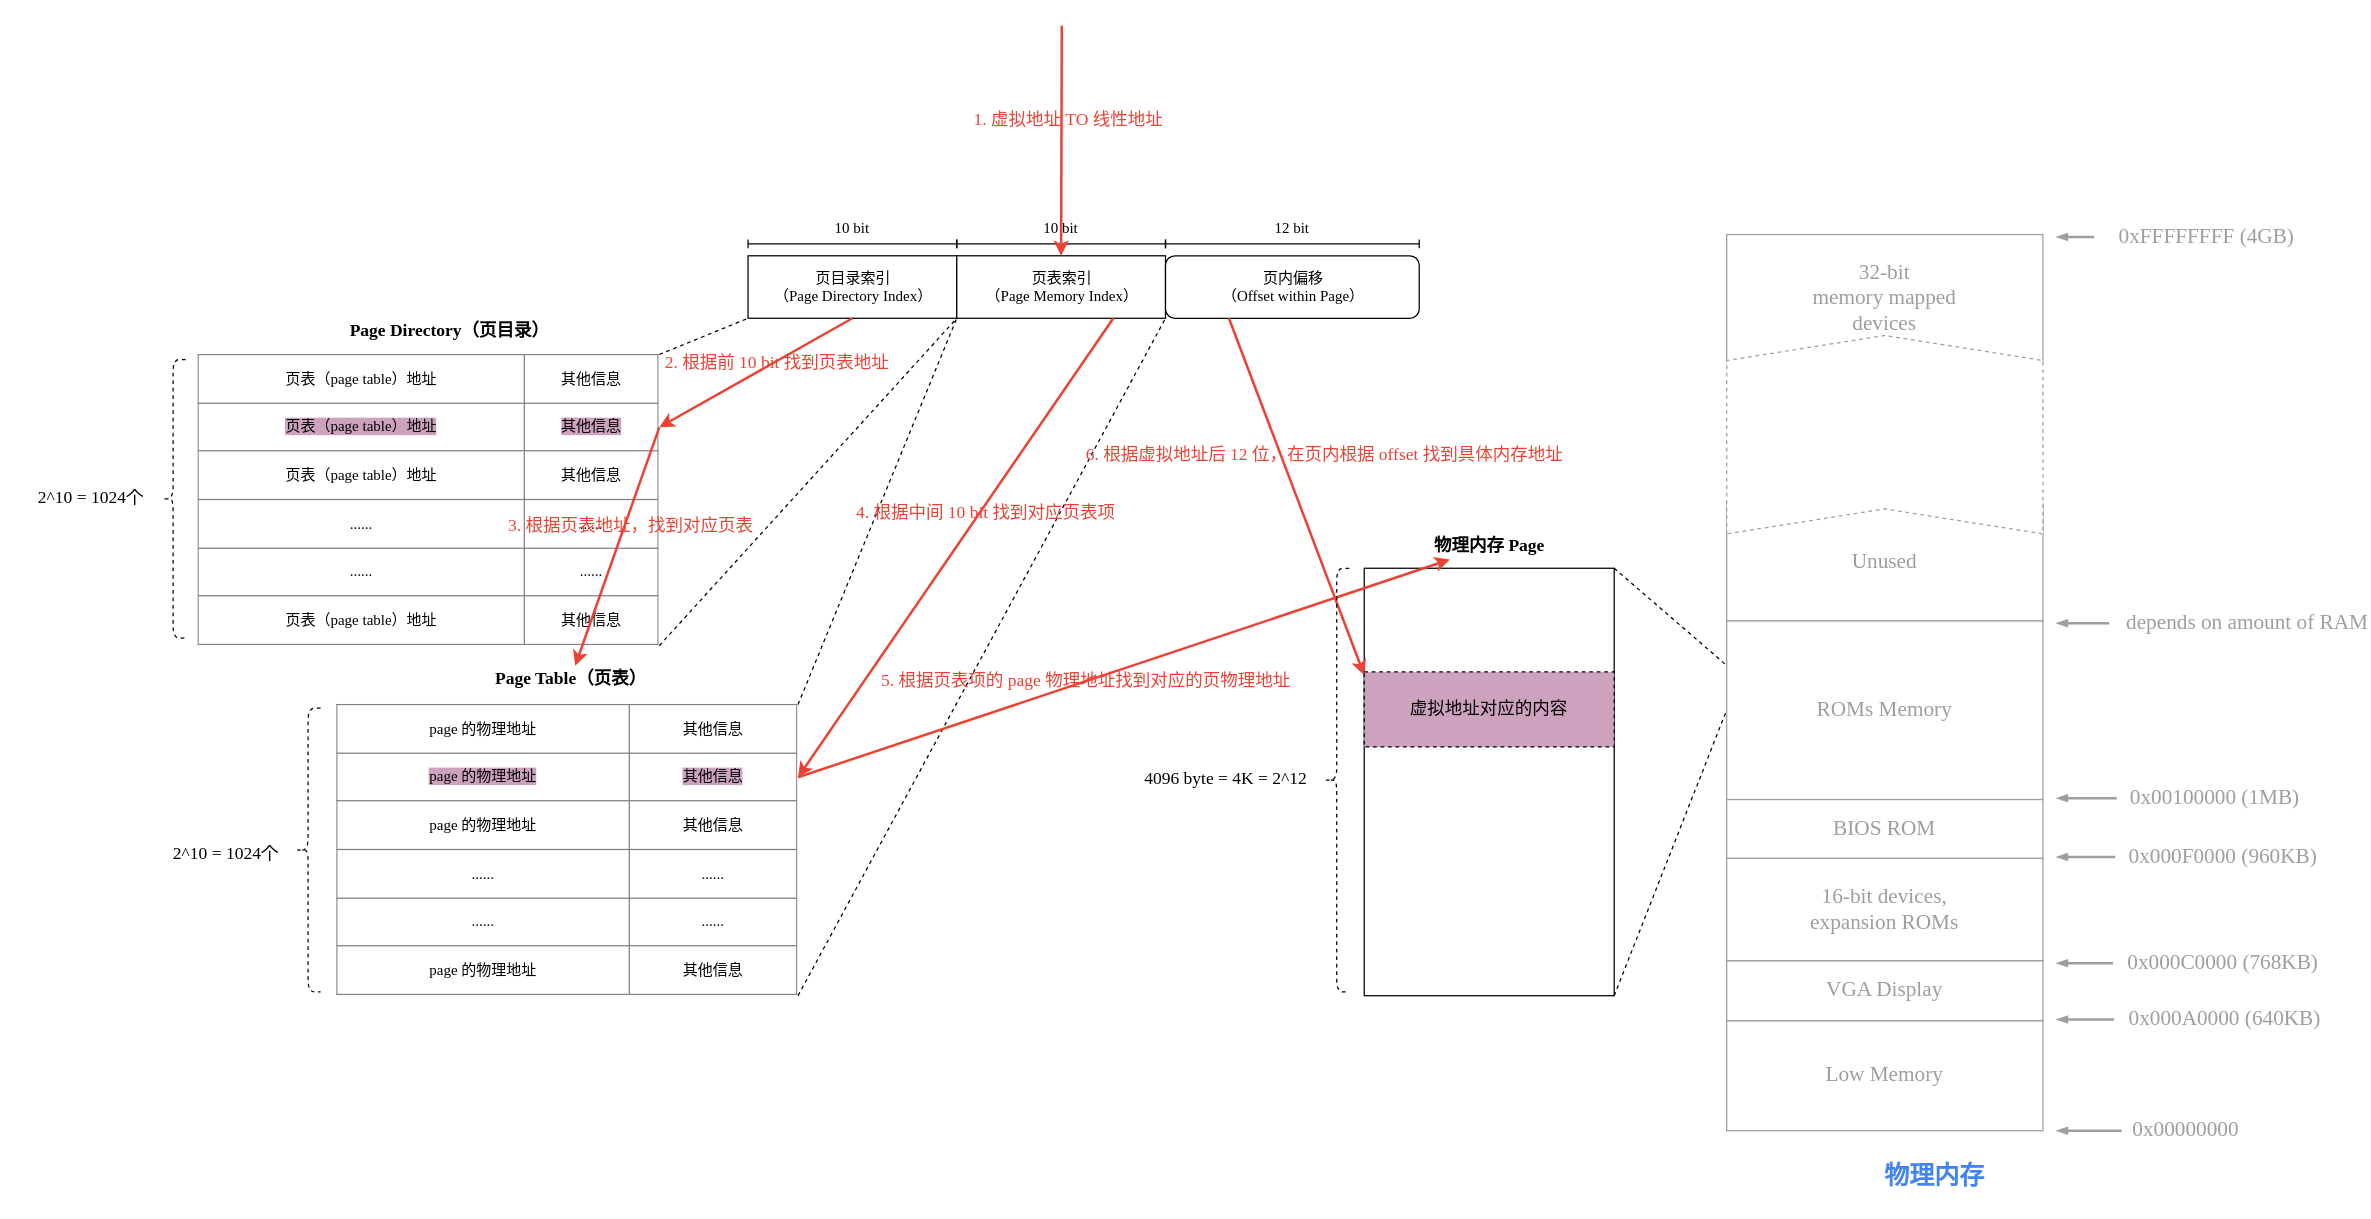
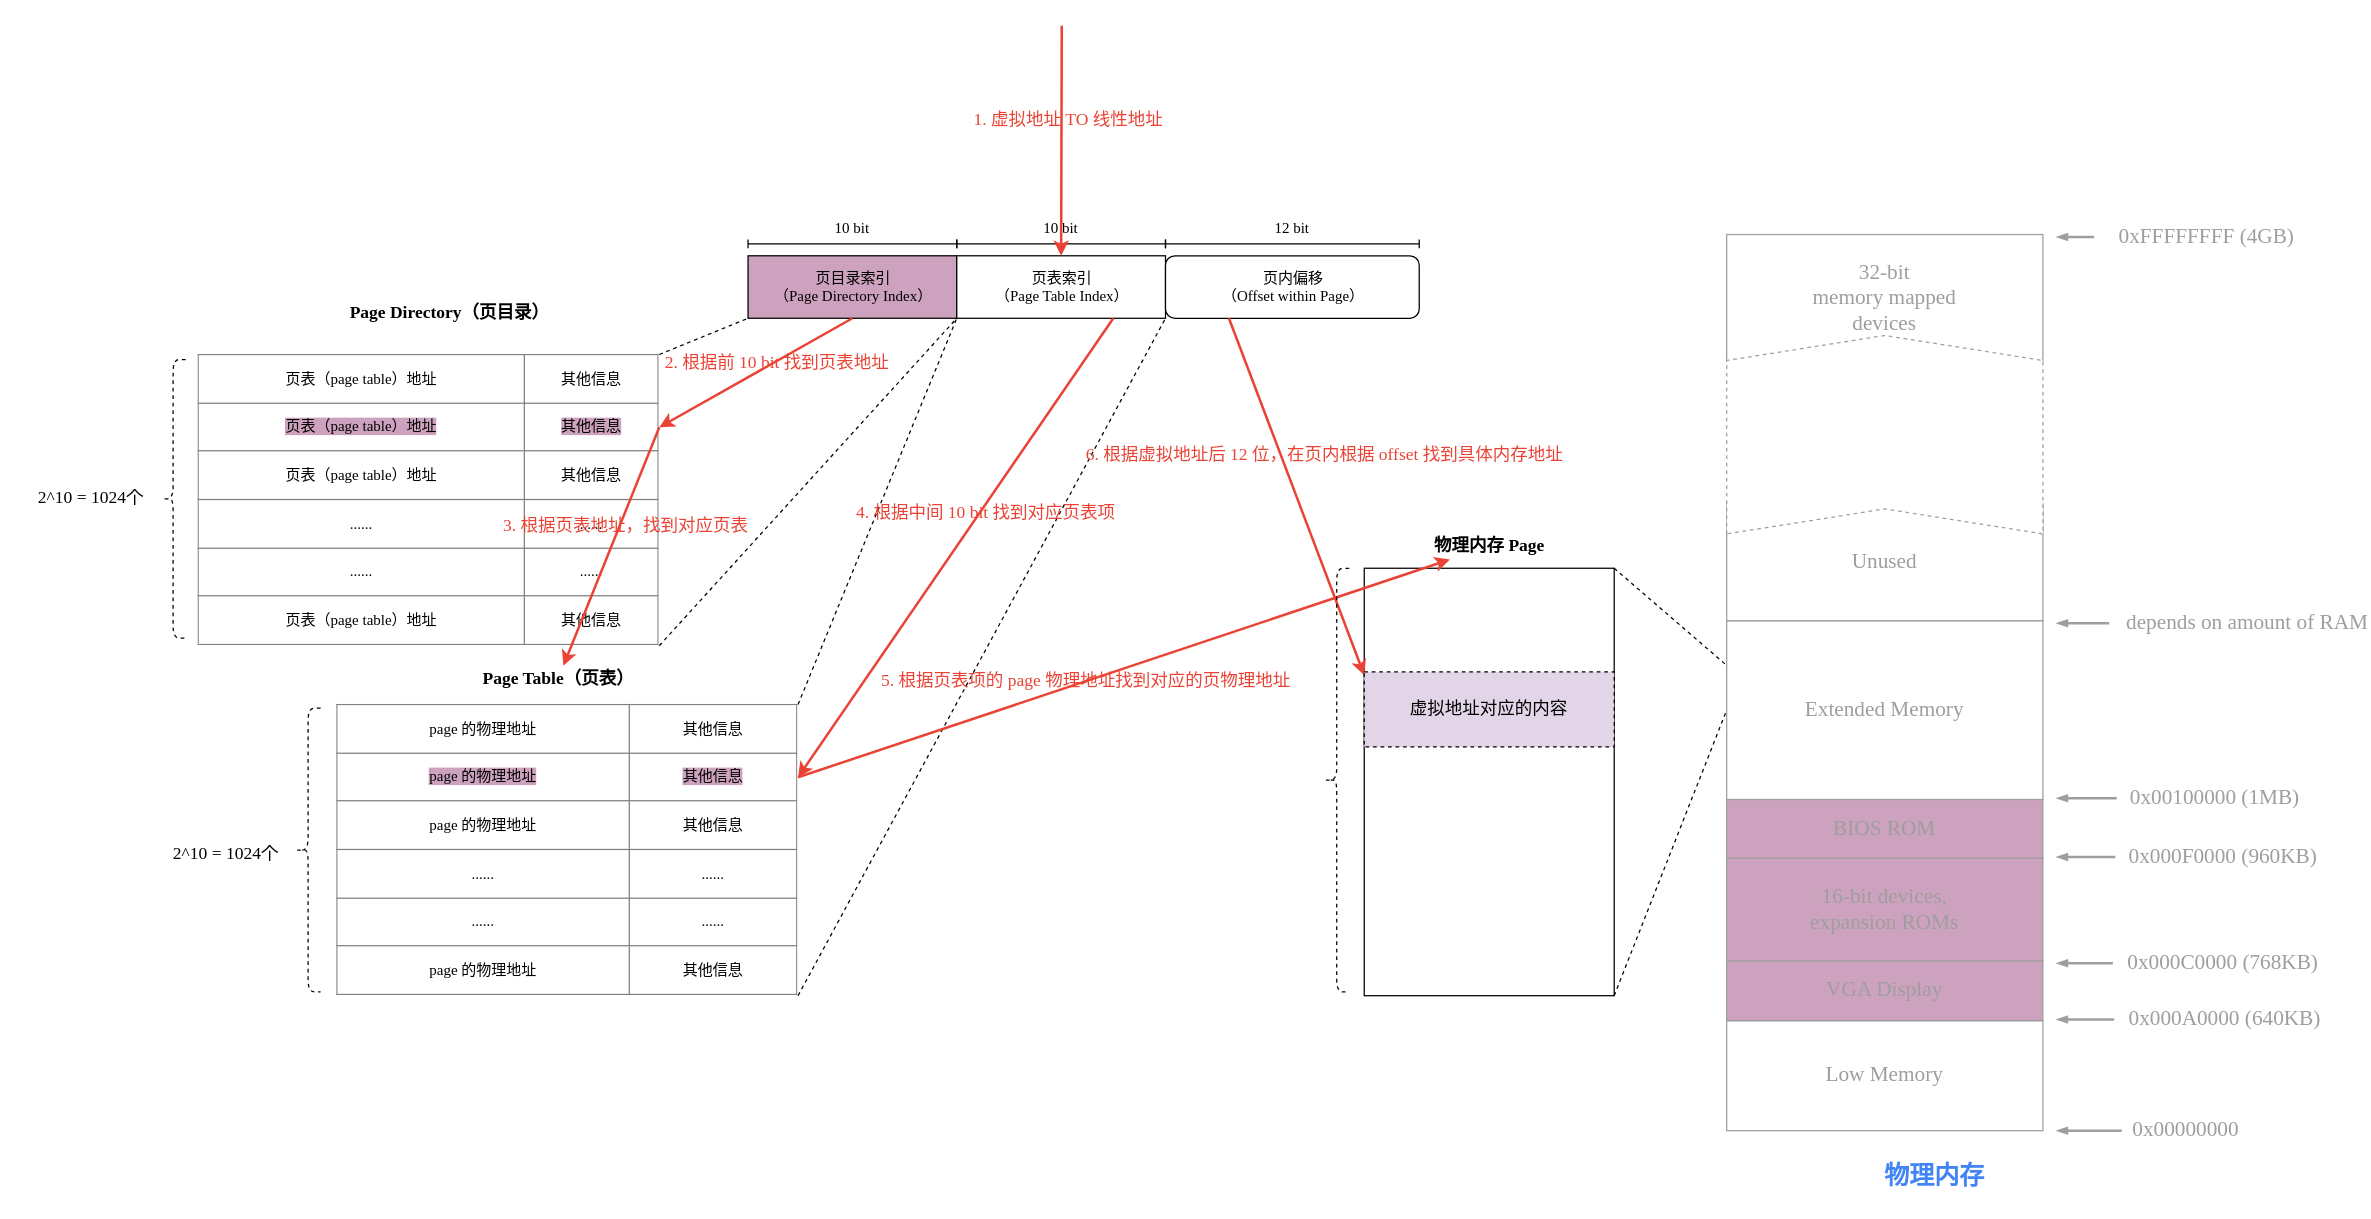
- <mxCell id="2" value="页目录索引&lt;br&gt;（Page Directory Index）" style="rounded=0;fontFamily=Comic Sans MS;align=center;html=1;" vertex="1" parent="1"><mxGeometry x="598" y="204" width="167" height="50" as="geometry" /></mxCell>
+ <mxCell id="2" value="页目录索引&lt;br&gt;（Page Directory Index）" style="rounded=0;fontFamily=Comic Sans MS;align=center;html=1;fillColor=#cda2be;" vertex="1" parent="1"><mxGeometry x="598" y="204" width="167" height="50" as="geometry" /></mxCell>
- <mxCell id="3" value="页表索引&lt;br&gt;（Page Memory Index）" style="rounded=0;fontFamily=Comic Sans MS;html=1;" vertex="1" parent="1"><mxGeometry x="765" y="204" width="167" height="50" as="geometry" /></mxCell>
+ <mxCell id="3" value="页表索引&lt;br&gt;（Page Table Index）" style="rounded=0;fontFamily=Comic Sans MS;html=1;" vertex="1" parent="1"><mxGeometry x="765" y="204" width="167" height="50" as="geometry" /></mxCell>
- <mxCell id="11" value="Page Directory（页目录）" style="text;html=1;align=center;verticalAlign=middle;resizable=0;points=[];autosize=1;fontFamily=Comic Sans MS;fontSize=14;fontStyle=1" vertex="1" parent="1"><mxGeometry x="268" y="254" width="181" height="21" as="geometry" /></mxCell>
+ <mxCell id="11" value="Page Directory（页目录）" style="text;html=1;align=center;verticalAlign=middle;resizable=0;points=[];autosize=1;fontFamily=Comic Sans MS;fontSize=14;fontStyle=1" vertex="1" parent="1"><mxGeometry x="268" y="239" width="181" height="21" as="geometry" /></mxCell>
- <mxCell id="15" value="Page Table（页表）" style="text;html=1;align=center;verticalAlign=middle;resizable=0;points=[];autosize=1;fontFamily=Comic Sans MS;fontSize=14;fontStyle=1" vertex="1" parent="1"><mxGeometry x="386" y="532" width="140" height="21" as="geometry" /></mxCell>
+ <mxCell id="15" value="Page Table（页表）" style="text;html=1;align=center;verticalAlign=middle;resizable=0;points=[];autosize=1;fontFamily=Comic Sans MS;fontSize=14;fontStyle=1" vertex="1" parent="1"><mxGeometry x="376" y="532" width="140" height="21" as="geometry" /></mxCell>
- <mxCell id="52" value="虚拟地址对应的内容" style="rounded=0;whiteSpace=wrap;html=1;labelBackgroundColor=none;fontFamily=Comic Sans MS;fontSize=14;fontColor=#000000;align=center;fillColor=#CDA2BE;dashed=1;" vertex="1" parent="1"><mxGeometry x="1091" y="537" width="200" height="60" as="geometry" /></mxCell>
+ <mxCell id="52" value="虚拟地址对应的内容" style="rounded=0;whiteSpace=wrap;html=1;labelBackgroundColor=none;fontFamily=Comic Sans MS;fontSize=14;fontColor=#000000;align=center;fillColor=#e1d5e7;dashed=1;" vertex="1" parent="1"><mxGeometry x="1091" y="537" width="200" height="60" as="geometry" /></mxCell>
- <mxCell id="24" value="&lt;span style=&quot;text-align: left;&quot;&gt;ROMs Memory&lt;/span&gt;" style="rounded=0;whiteSpace=wrap;html=1;labelBackgroundColor=none;fontSize=17;fontColor=#9E9E9E;align=center;strokeColor=#9E9E9E;fontFamily=Comic Sans MS;" vertex="1" parent="1"><mxGeometry x="1381" y="496" width="253" height="143" as="geometry" /></mxCell>
+ <mxCell id="24" value="&lt;span style=&quot;text-align: left;&quot;&gt;Extended Memory&lt;/span&gt;" style="rounded=0;whiteSpace=wrap;html=1;labelBackgroundColor=none;fontSize=17;fontColor=#9E9E9E;align=center;strokeColor=#9E9E9E;fontFamily=Comic Sans MS;" vertex="1" parent="1"><mxGeometry x="1381" y="496" width="253" height="143" as="geometry" /></mxCell>
- <mxCell id="54" value="4096 byte = 4K = 2^12" style="text;html=1;align=center;verticalAlign=middle;resizable=0;points=[];autosize=1;fontSize=14;fontFamily=Comic Sans MS;" vertex="1" parent="1"><mxGeometry x="901" y="612" width="158" height="21" as="geometry" /></mxCell>
- <mxCell id="23" value="&lt;span style=&quot;text-align: left;&quot;&gt;BIOS ROM&lt;/span&gt;" style="rounded=0;whiteSpace=wrap;html=1;labelBackgroundColor=none;fontSize=17;fontColor=#9E9E9E;align=center;strokeColor=#9E9E9E;fontFamily=Comic Sans MS;" vertex="1" parent="1"><mxGeometry x="1381" y="639" width="253" height="47" as="geometry" /></mxCell>
+ <mxCell id="23" value="&lt;span style=&quot;text-align: left;&quot;&gt;BIOS ROM&lt;/span&gt;" style="rounded=0;whiteSpace=wrap;html=1;labelBackgroundColor=none;fontSize=17;fontColor=#9E9E9E;align=center;strokeColor=#9E9E9E;fontFamily=Comic Sans MS;fillColor=#cda2be;" vertex="1" parent="1"><mxGeometry x="1381" y="639" width="253" height="47" as="geometry" /></mxCell>
- <mxCell id="22" value="&lt;span style=&quot;text-align: left;&quot;&gt;16-bit devices,&lt;br&gt;&lt;/span&gt;&lt;span style=&quot;text-align: left;&quot;&gt;expansion ROMs&lt;/span&gt;&lt;span style=&quot;text-align: left;&quot;&gt;&lt;br&gt;&lt;/span&gt;" style="rounded=0;whiteSpace=wrap;html=1;labelBackgroundColor=none;fontSize=17;fontColor=#9E9E9E;align=center;strokeColor=#9E9E9E;fontFamily=Comic Sans MS;" vertex="1" parent="1"><mxGeometry x="1381" y="686" width="253" height="82" as="geometry" /></mxCell>
+ <mxCell id="22" value="&lt;span style=&quot;text-align: left;&quot;&gt;16-bit devices,&lt;br&gt;&lt;/span&gt;&lt;span style=&quot;text-align: left;&quot;&gt;expansion ROMs&lt;/span&gt;&lt;span style=&quot;text-align: left;&quot;&gt;&lt;br&gt;&lt;/span&gt;" style="rounded=0;whiteSpace=wrap;html=1;labelBackgroundColor=none;fontSize=17;fontColor=#9E9E9E;align=center;strokeColor=#9E9E9E;fontFamily=Comic Sans MS;fillColor=#cda2be;" vertex="1" parent="1"><mxGeometry x="1381" y="686" width="253" height="82" as="geometry" /></mxCell>
- <mxCell id="21" value="&lt;span style=&quot;text-align: left;&quot;&gt;VGA Display&lt;/span&gt;" style="rounded=0;whiteSpace=wrap;html=1;labelBackgroundColor=none;fontSize=17;fontColor=#9E9E9E;align=center;strokeColor=#9E9E9E;fontFamily=Comic Sans MS;" vertex="1" parent="1"><mxGeometry x="1381" y="768" width="253" height="48" as="geometry" /></mxCell>
+ <mxCell id="21" value="&lt;span style=&quot;text-align: left;&quot;&gt;VGA Display&lt;/span&gt;" style="rounded=0;whiteSpace=wrap;html=1;labelBackgroundColor=none;fontSize=17;fontColor=#9E9E9E;align=center;strokeColor=#9E9E9E;fontFamily=Comic Sans MS;fillColor=#cda2be;" vertex="1" parent="1"><mxGeometry x="1381" y="768" width="253" height="48" as="geometry" /></mxCell>
